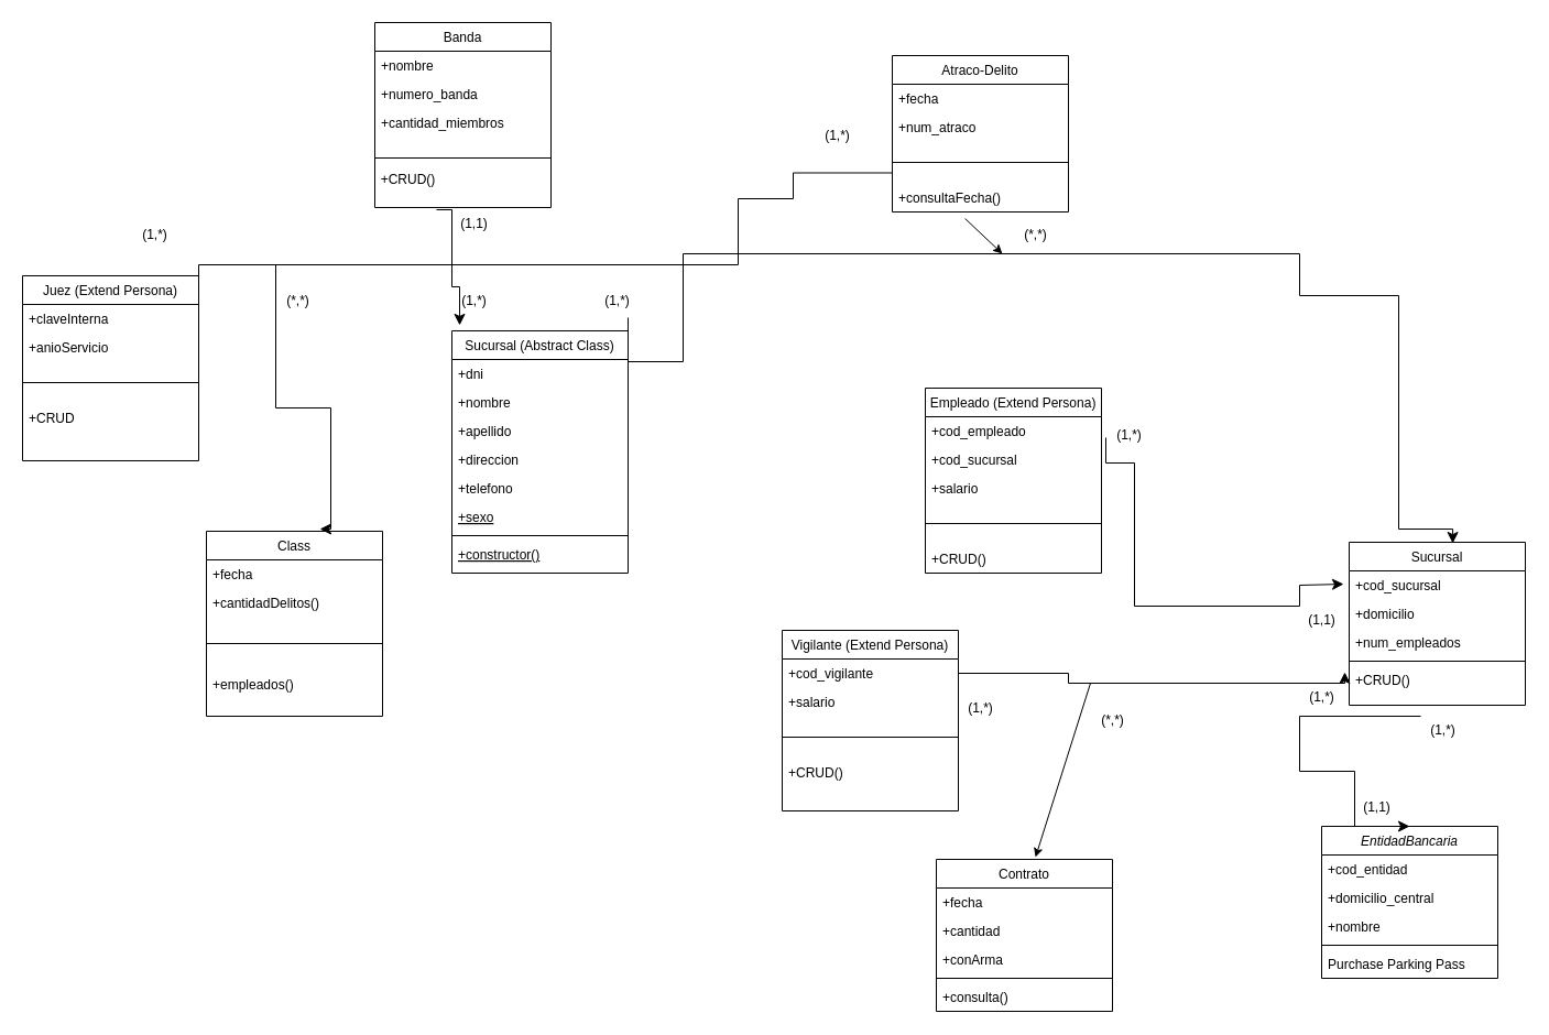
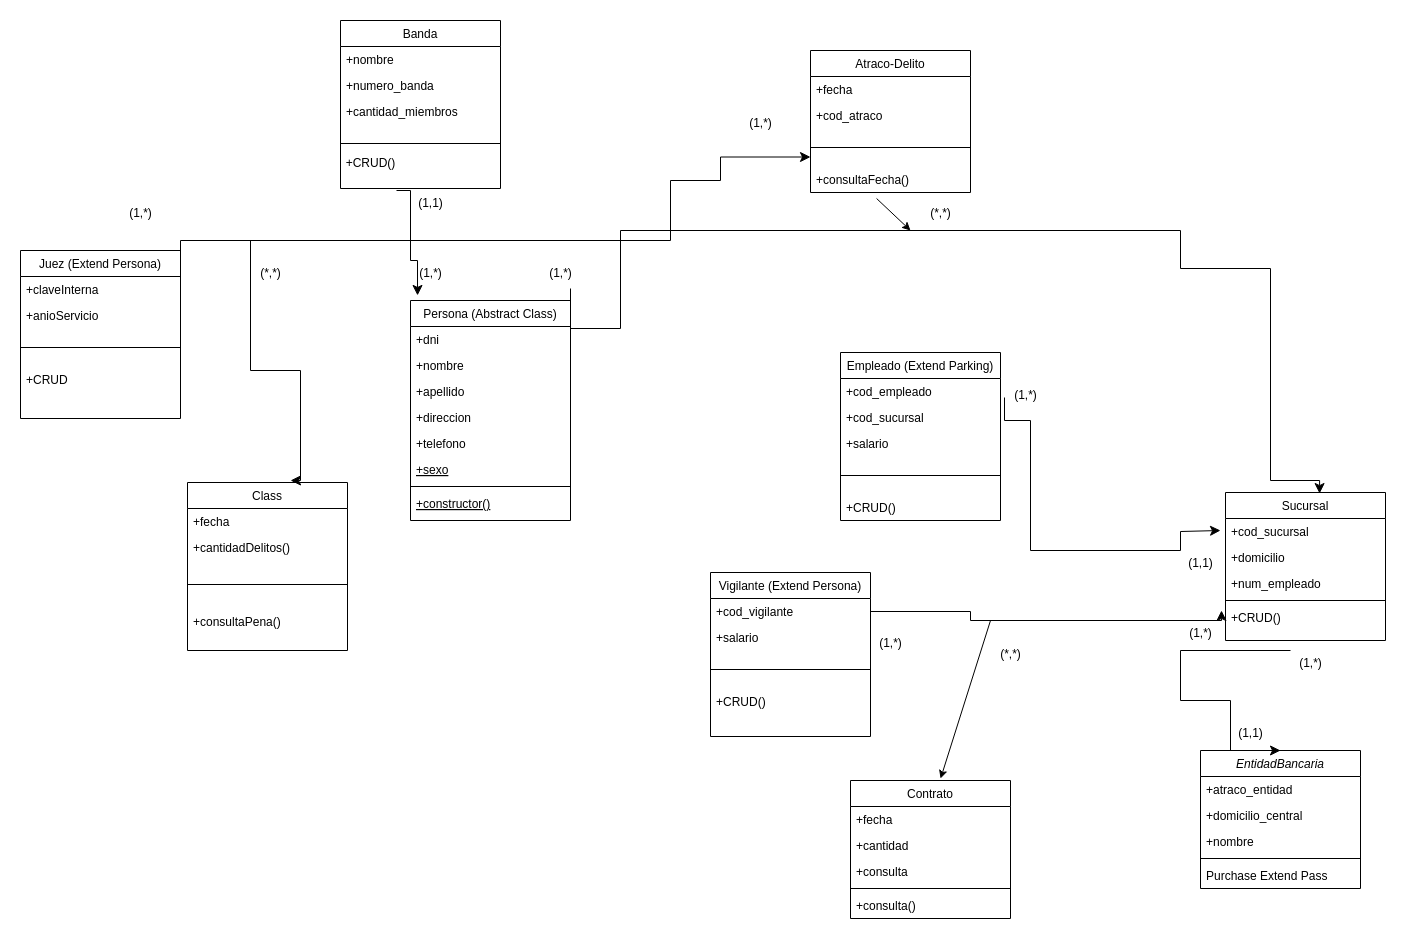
- <mxCell id="48" value="+num_atraco" style="text;align=left;verticalAlign=top;spacingLeft=4;spacingRight=4;overflow=hidden;rotatable=0;points=[[0,0.5],[1,0.5]];portConstraint=eastwest;" vertex="1" parent="46"><mxGeometry y="52" width="160" height="26" as="geometry" /></mxCell>
+ <mxCell id="48" value="+cod_atraco" style="text;align=left;verticalAlign=top;spacingLeft=4;spacingRight=4;overflow=hidden;rotatable=0;points=[[0,0.5],[1,0.5]];portConstraint=eastwest;" vertex="1" parent="46"><mxGeometry y="52" width="160" height="26" as="geometry" /></mxCell>
- <mxCell id="76" value="" style="edgeStyle=segmentEdgeStyle;endArrow=none;html=1;curved=0;rounded=0;endSize=8;startSize=8;sourcePerimeterSpacing=0;targetPerimeterSpacing=0;entryX=0;entryY=0.75;entryDx=0;entryDy=0;exitX=1;exitY=0.5;exitDx=0;exitDy=0;" edge="1" parent="1" source="68" target="46"><mxGeometry width="100" relative="1" as="geometry"><mxPoint x="670" y="140" as="sourcePoint" /><mxPoint x="770" y="180" as="targetPoint" /><Array as="points"><mxPoint x="180" y="240" /><mxPoint x="670" y="240" /><mxPoint x="670" y="180" /><mxPoint x="720" y="180" /><mxPoint x="720" y="157" /></Array></mxGeometry></mxCell>
+ <mxCell id="76" value="" style="edgeStyle=segmentEdgeStyle;endArrow=classic;html=1;curved=0;rounded=0;endSize=8;startSize=8;sourcePerimeterSpacing=0;targetPerimeterSpacing=0;entryX=0;entryY=0.75;entryDx=0;entryDy=0;exitX=1;exitY=0.5;exitDx=0;exitDy=0;" edge="1" parent="1" source="68" target="46"><mxGeometry width="100" relative="1" as="geometry"><mxPoint x="670" y="140" as="sourcePoint" /><mxPoint x="770" y="180" as="targetPoint" /><Array as="points"><mxPoint x="180" y="240" /><mxPoint x="670" y="240" /><mxPoint x="670" y="180" /><mxPoint x="720" y="180" /><mxPoint x="720" y="157" /></Array></mxGeometry></mxCell>
- <mxCell id="26" value="Sucursal (Abstract Class)" style="swimlane;fontStyle=0;align=center;verticalAlign=top;childLayout=stackLayout;horizontal=1;startSize=26;horizontalStack=0;resizeParent=1;resizeLast=0;collapsible=1;marginBottom=0;rounded=0;shadow=0;strokeWidth=1;" vertex="1" parent="1"><mxGeometry x="410" y="300" width="160" height="220" as="geometry"><mxRectangle x="130" y="380" width="160" height="26" as="alternateBounds" /></mxGeometry></mxCell>
+ <mxCell id="26" value="Persona (Abstract Class)" style="swimlane;fontStyle=0;align=center;verticalAlign=top;childLayout=stackLayout;horizontal=1;startSize=26;horizontalStack=0;resizeParent=1;resizeLast=0;collapsible=1;marginBottom=0;rounded=0;shadow=0;strokeWidth=1;" vertex="1" parent="1"><mxGeometry x="410" y="300" width="160" height="220" as="geometry"><mxRectangle x="130" y="380" width="160" height="26" as="alternateBounds" /></mxGeometry></mxCell>
- <mxCell id="8" value="Empleado (Extend Persona)" style="swimlane;fontStyle=0;align=center;verticalAlign=top;childLayout=stackLayout;horizontal=1;startSize=26;horizontalStack=0;resizeParent=1;resizeLast=0;collapsible=1;marginBottom=0;rounded=0;shadow=0;strokeWidth=1;" parent="1" vertex="1"><mxGeometry x="840" y="352" width="160" height="168" as="geometry"><mxRectangle x="130" y="380" width="160" height="26" as="alternateBounds" /></mxGeometry></mxCell>
+ <mxCell id="8" value="Empleado (Extend Parking)" style="swimlane;fontStyle=0;align=center;verticalAlign=top;childLayout=stackLayout;horizontal=1;startSize=26;horizontalStack=0;resizeParent=1;resizeLast=0;collapsible=1;marginBottom=0;rounded=0;shadow=0;strokeWidth=1;" parent="1" vertex="1"><mxGeometry x="840" y="352" width="160" height="168" as="geometry"><mxRectangle x="130" y="380" width="160" height="26" as="alternateBounds" /></mxGeometry></mxCell>
- <mxCell id="23" value="+num_empleados" style="text;align=left;verticalAlign=top;spacingLeft=4;spacingRight=4;overflow=hidden;rotatable=0;points=[[0,0.5],[1,0.5]];portConstraint=eastwest;rounded=0;shadow=0;html=0;" parent="20" vertex="1"><mxGeometry y="78" width="160" height="26" as="geometry" /></mxCell>
+ <mxCell id="23" value="+num_empleado" style="text;align=left;verticalAlign=top;spacingLeft=4;spacingRight=4;overflow=hidden;rotatable=0;points=[[0,0.5],[1,0.5]];portConstraint=eastwest;rounded=0;shadow=0;html=0;" parent="20" vertex="1"><mxGeometry y="78" width="160" height="26" as="geometry" /></mxCell>
- <mxCell id="75" value="+empleados()" style="text;align=left;verticalAlign=top;spacingLeft=4;spacingRight=4;overflow=hidden;rotatable=0;points=[[0,0.5],[1,0.5]];portConstraint=eastwest;" vertex="1" parent="71"><mxGeometry y="126" width="160" height="26" as="geometry" /></mxCell>
+ <mxCell id="75" value="+consultaPena()" style="text;align=left;verticalAlign=top;spacingLeft=4;spacingRight=4;overflow=hidden;rotatable=0;points=[[0,0.5],[1,0.5]];portConstraint=eastwest;" vertex="1" parent="71"><mxGeometry y="126" width="160" height="26" as="geometry" /></mxCell>
- <mxCell id="3" value="+cod_entidad" style="text;align=left;verticalAlign=top;spacingLeft=4;spacingRight=4;overflow=hidden;rotatable=0;points=[[0,0.5],[1,0.5]];portConstraint=eastwest;" parent="2" vertex="1"><mxGeometry y="26" width="160" height="26" as="geometry" /></mxCell>
+ <mxCell id="3" value="+atraco_entidad" style="text;align=left;verticalAlign=top;spacingLeft=4;spacingRight=4;overflow=hidden;rotatable=0;points=[[0,0.5],[1,0.5]];portConstraint=eastwest;" parent="2" vertex="1"><mxGeometry y="26" width="160" height="26" as="geometry" /></mxCell>
- <mxCell id="17" value="+conArma" style="text;align=left;verticalAlign=top;spacingLeft=4;spacingRight=4;overflow=hidden;rotatable=0;points=[[0,0.5],[1,0.5]];portConstraint=eastwest;" vertex="1" parent="14"><mxGeometry y="78" width="160" height="26" as="geometry" /></mxCell>
+ <mxCell id="17" value="+consulta" style="text;align=left;verticalAlign=top;spacingLeft=4;spacingRight=4;overflow=hidden;rotatable=0;points=[[0,0.5],[1,0.5]];portConstraint=eastwest;" vertex="1" parent="14"><mxGeometry y="78" width="160" height="26" as="geometry" /></mxCell>
- <mxCell id="7" value="Purchase Parking Pass" style="text;align=left;verticalAlign=top;spacingLeft=4;spacingRight=4;overflow=hidden;rotatable=0;points=[[0,0.5],[1,0.5]];portConstraint=eastwest;" parent="2" vertex="1"><mxGeometry y="112" width="160" height="26" as="geometry" /></mxCell>
+ <mxCell id="7" value="Purchase Extend Pass" style="text;align=left;verticalAlign=top;spacingLeft=4;spacingRight=4;overflow=hidden;rotatable=0;points=[[0,0.5],[1,0.5]];portConstraint=eastwest;" parent="2" vertex="1"><mxGeometry y="112" width="160" height="26" as="geometry" /></mxCell>
